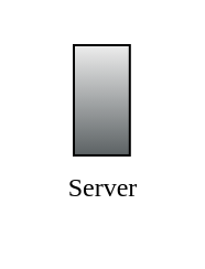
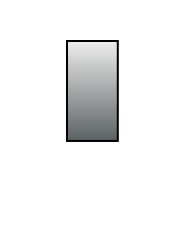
- <mxCell id="3" value="&lt;font face=&quot;Times New Roman&quot;&gt;Server&lt;/font&gt;" style="text;html=1;align=center;verticalAlign=middle;resizable=0;points=[];autosize=1;strokeColor=none;fillColor=none;" vertex="1" parent="1"><mxGeometry x="20.7" y="69.99" width="50" height="30" as="geometry" /></mxCell>
